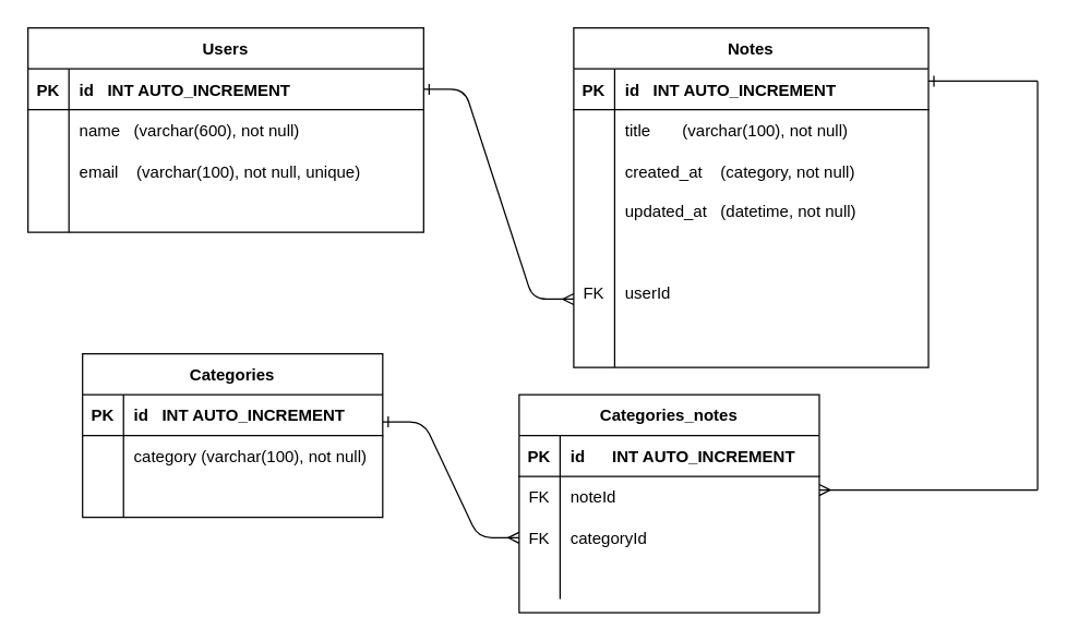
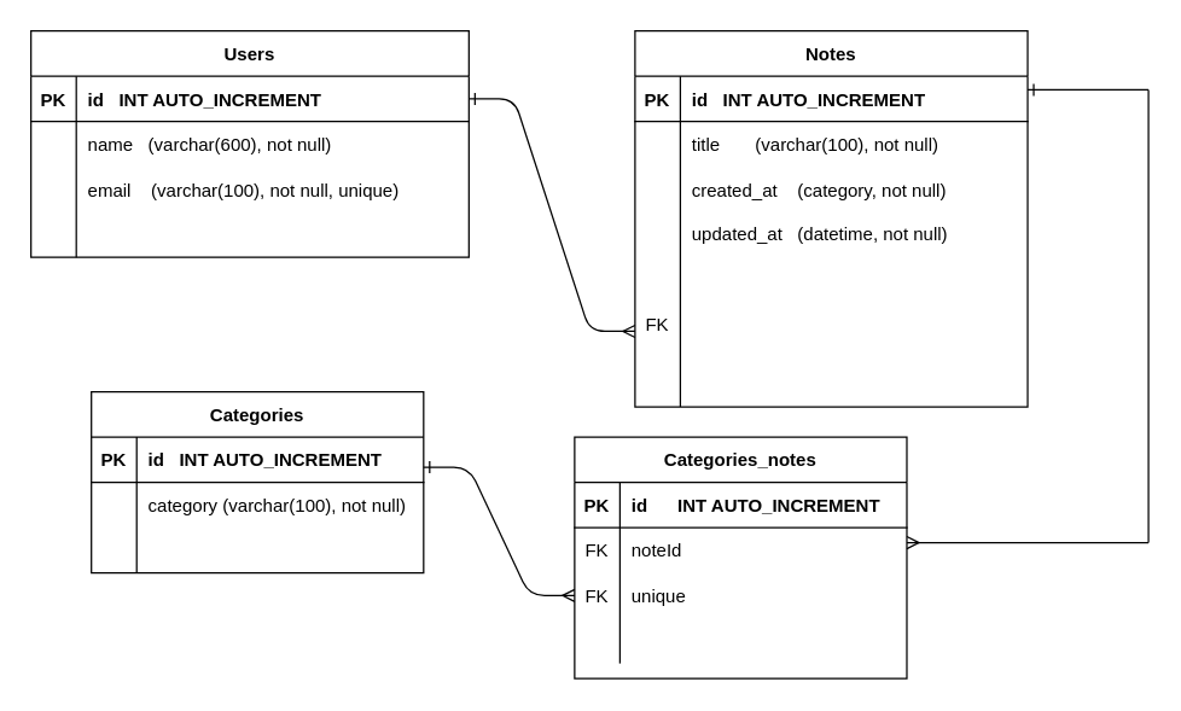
- <mxCell id="32" value="userId" style="shape=partialRectangle;connectable=0;fillColor=none;top=0;left=0;bottom=0;right=0;align=left;spacingLeft=6;overflow=hidden;" parent="30" vertex="1"><mxGeometry x="30" width="230" height="30" as="geometry" /></mxCell>
- <mxCell id="56" value="categoryId" style="shape=partialRectangle;connectable=0;fillColor=none;top=0;left=0;bottom=0;right=0;align=left;spacingLeft=6;overflow=hidden;" parent="54" vertex="1"><mxGeometry x="30" width="190" height="30" as="geometry" /></mxCell>
+ <mxCell id="56" value="unique" style="shape=partialRectangle;connectable=0;fillColor=none;top=0;left=0;bottom=0;right=0;align=left;spacingLeft=6;overflow=hidden;" parent="54" vertex="1"><mxGeometry x="30" width="190" height="30" as="geometry" /></mxCell>
